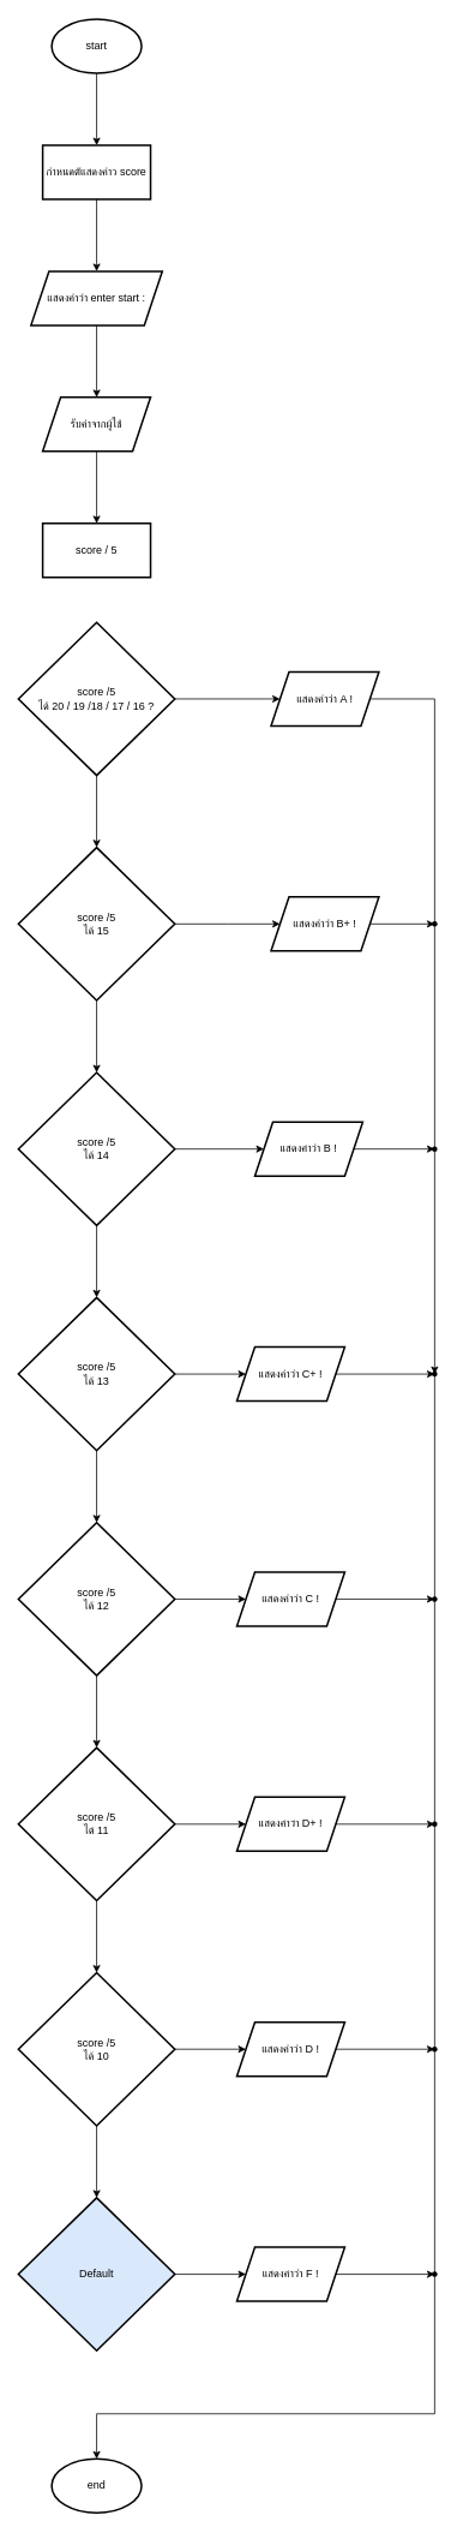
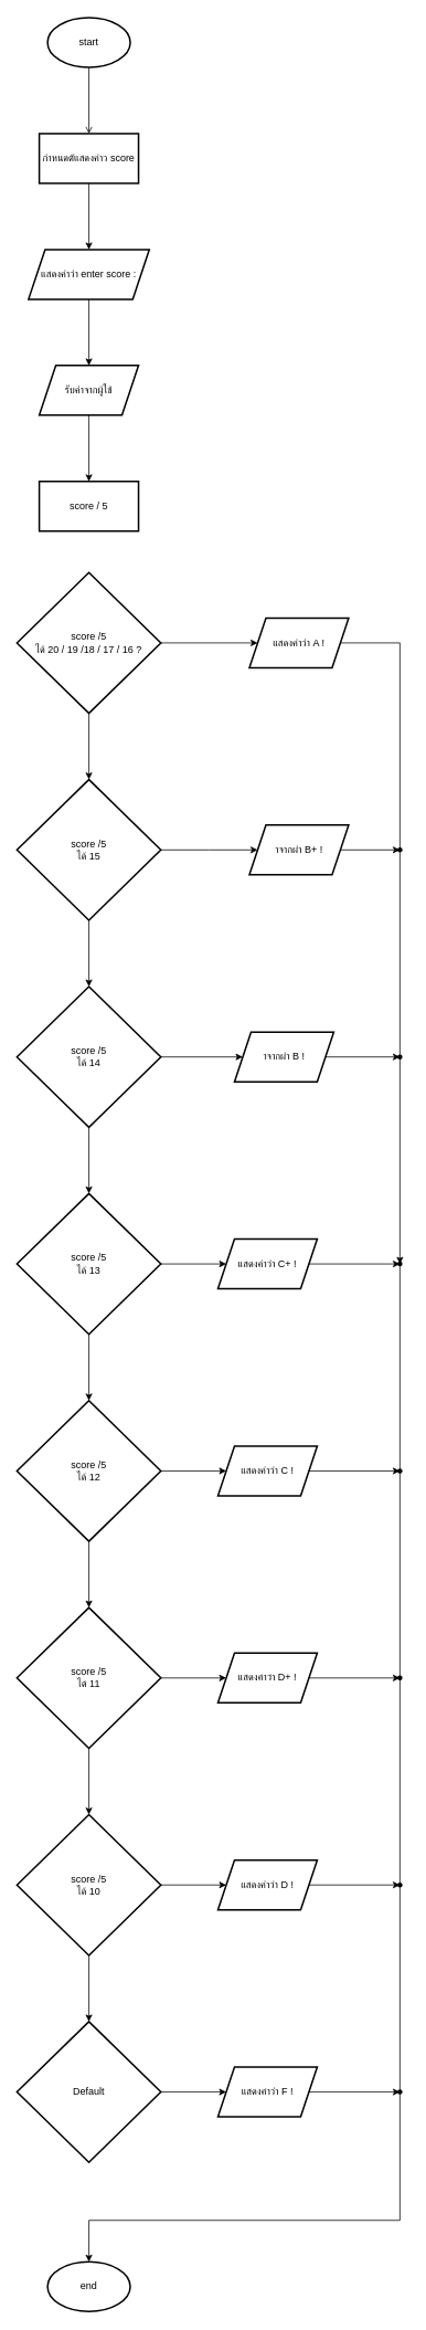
- <mxCell id="2" value="" style="edgeStyle=orthogonalEdgeStyle;rounded=0;orthogonalLoop=1;jettySize=auto;html=1;" edge="1" parent="1" source="3" target="5"><mxGeometry relative="1" as="geometry" /></mxCell>
+ <mxCell id="2" value="" style="edgeStyle=orthogonalEdgeStyle;rounded=0;orthogonalLoop=1;jettySize=auto;html=1;endArrow=open;" edge="1" parent="1" source="3" target="5"><mxGeometry relative="1" as="geometry" /></mxCell>
- <mxCell id="7" value="แสดงคำว่า enter start :" style="shape=parallelogram;perimeter=parallelogramPerimeter;whiteSpace=wrap;html=1;fixedSize=1;strokeWidth=2;" vertex="1" parent="1"><mxGeometry x="34" y="300" width="146" height="60" as="geometry" /></mxCell>
+ <mxCell id="7" value="แสดงคำว่า enter score :" style="shape=parallelogram;perimeter=parallelogramPerimeter;whiteSpace=wrap;html=1;fixedSize=1;strokeWidth=2;" vertex="1" parent="1"><mxGeometry x="34" y="300" width="146" height="60" as="geometry" /></mxCell>
- <mxCell id="19" value="แสดงคำว่า B+ !" style="shape=parallelogram;perimeter=parallelogramPerimeter;whiteSpace=wrap;html=1;fixedSize=1;strokeWidth=2;" vertex="1" parent="1"><mxGeometry x="301" y="995" width="120" height="60" as="geometry" /></mxCell>
+ <mxCell id="19" value="าจากผ่า B+ !" style="shape=parallelogram;perimeter=parallelogramPerimeter;whiteSpace=wrap;html=1;fixedSize=1;strokeWidth=2;" vertex="1" parent="1"><mxGeometry x="301" y="995" width="120" height="60" as="geometry" /></mxCell>
- <mxCell id="23" value="แสดงคำว่า B !" style="shape=parallelogram;perimeter=parallelogramPerimeter;whiteSpace=wrap;html=1;fixedSize=1;strokeWidth=2;" vertex="1" parent="1"><mxGeometry x="283" y="1245" width="120" height="60" as="geometry" /></mxCell>
+ <mxCell id="23" value="าจากผ่า B !" style="shape=parallelogram;perimeter=parallelogramPerimeter;whiteSpace=wrap;html=1;fixedSize=1;strokeWidth=2;" vertex="1" parent="1"><mxGeometry x="283" y="1245" width="120" height="60" as="geometry" /></mxCell>
- <mxCell id="41" value="Default" style="rhombus;whiteSpace=wrap;html=1;strokeWidth=2;fillColor=#dae8fc;" vertex="1" parent="1"><mxGeometry x="20" y="2440" width="174" height="170" as="geometry" /></mxCell>
+ <mxCell id="41" value="Default" style="rhombus;whiteSpace=wrap;html=1;strokeWidth=2;" vertex="1" parent="1"><mxGeometry x="20" y="2440" width="174" height="170" as="geometry" /></mxCell>
